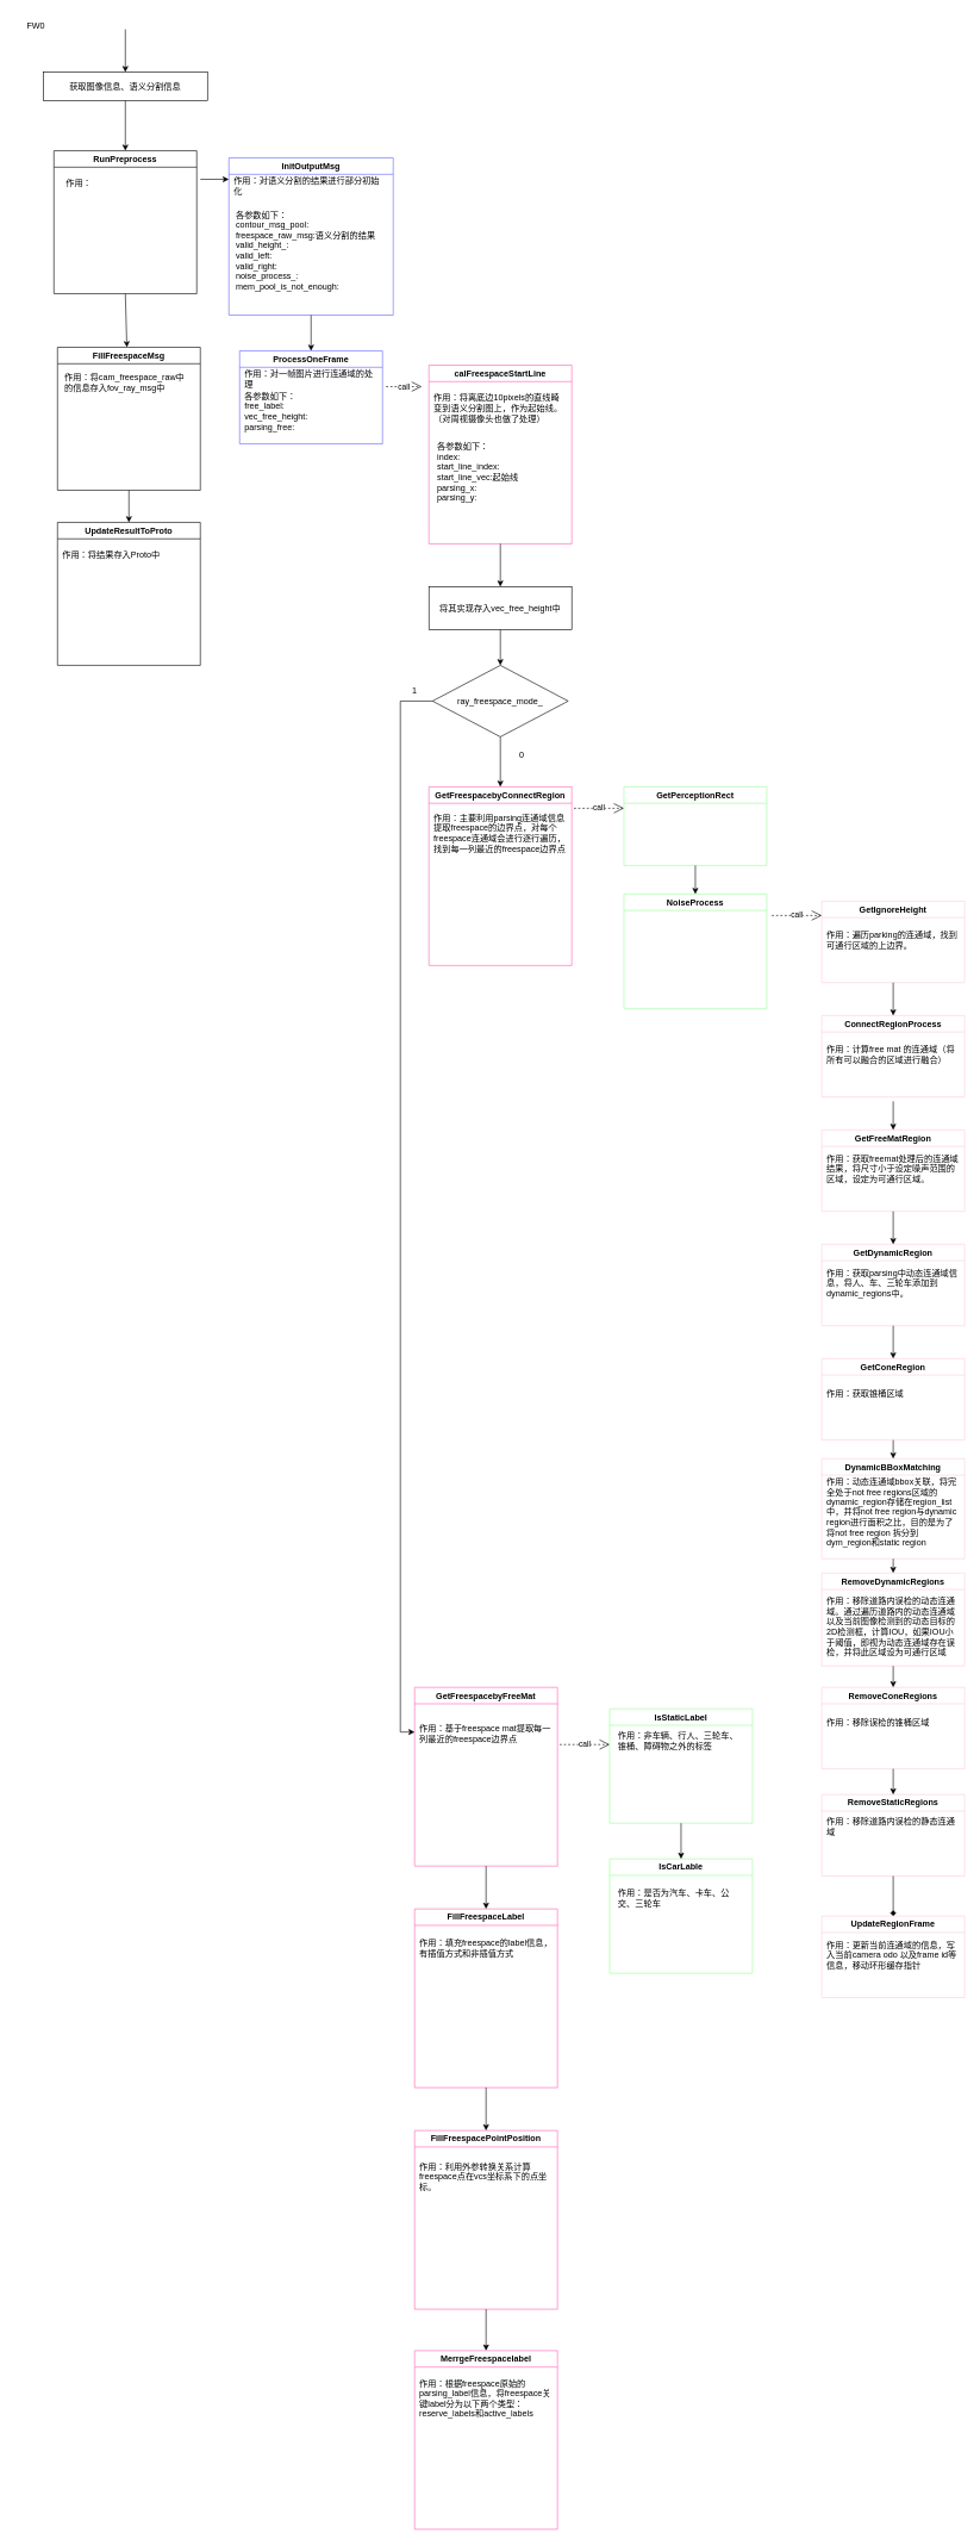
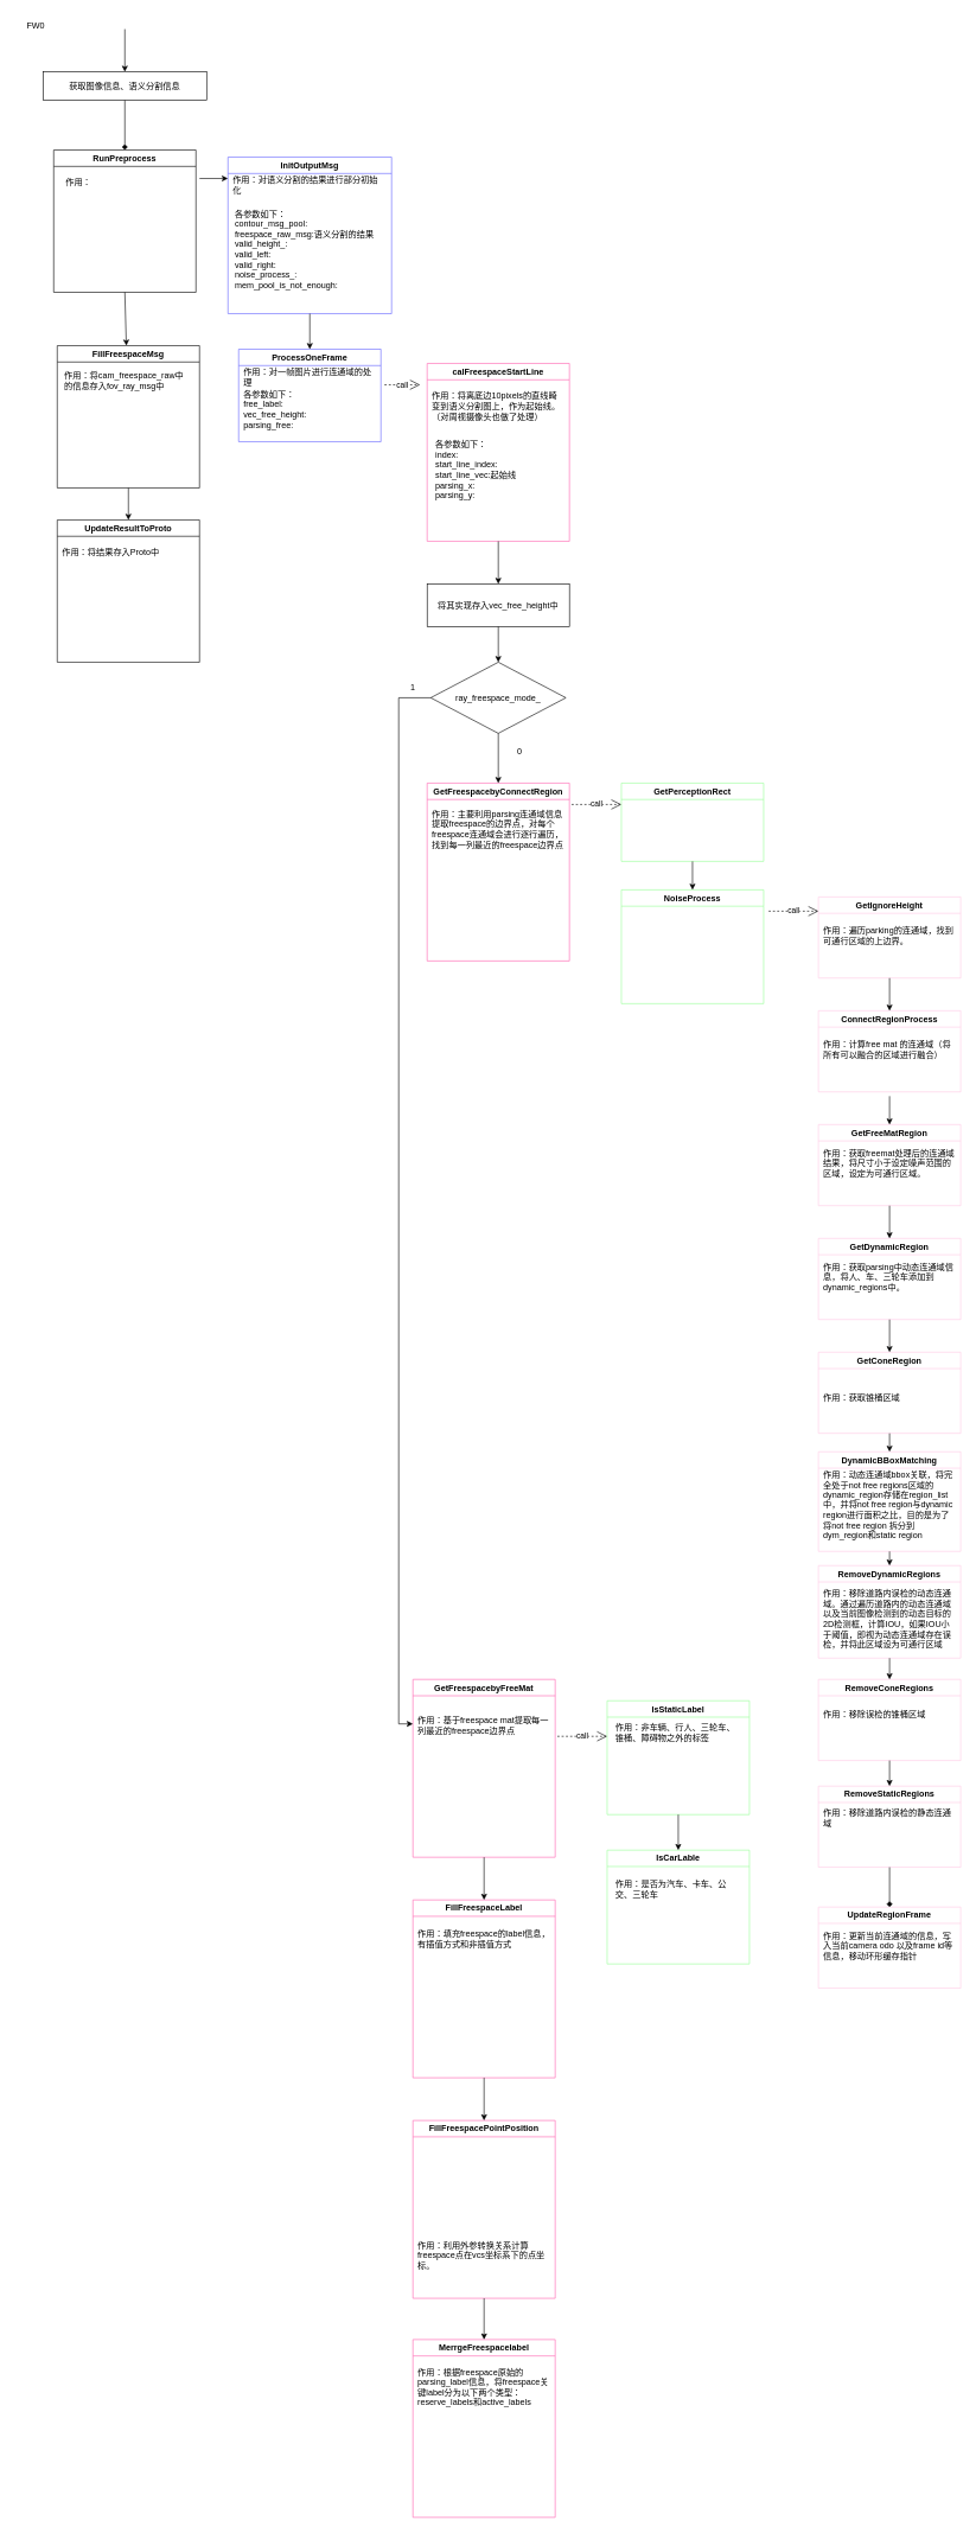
- <mxCell id="7" value="" style="endArrow=classic;html=1;rounded=0;exitX=0.5;exitY=1;exitDx=0;exitDy=0;entryX=0.5;entryY=0;entryDx=0;entryDy=0;" edge="1" parent="1" source="3" target="5"><mxGeometry width="50" height="50" relative="1" as="geometry"><mxPoint x="350" y="250" as="sourcePoint" /><mxPoint x="400" y="200" as="targetPoint" /></mxGeometry></mxCell>
+ <mxCell id="7" value="" style="endArrow=diamond;html=1;rounded=0;exitX=0.5;exitY=1;exitDx=0;exitDy=0;entryX=0.5;entryY=0;entryDx=0;entryDy=0;" edge="1" parent="1" source="3" target="5"><mxGeometry width="50" height="50" relative="1" as="geometry"><mxPoint x="350" y="250" as="sourcePoint" /><mxPoint x="400" y="200" as="targetPoint" /></mxGeometry></mxCell>
- <mxCell id="66" value="作用：获取锥桶区域" style="text;html=1;strokeColor=none;fillColor=none;align=left;verticalAlign=middle;whiteSpace=wrap;rounded=0;" vertex="1" parent="65"><mxGeometry x="5" y="30" width="190" height="40" as="geometry" /></mxCell>
+ <mxCell id="66" value="作用：获取锥桶区域" style="text;html=1;strokeColor=none;fillColor=none;align=left;verticalAlign=middle;whiteSpace=wrap;rounded=0;" vertex="1" parent="65"><mxGeometry x="5" y="45" width="190" height="40" as="geometry" /></mxCell>
- <mxCell id="25" value="作用：利用外参转换关系计算freespace点在vcs坐标系下的点坐标。" style="text;html=1;strokeColor=none;fillColor=none;align=left;verticalAlign=middle;whiteSpace=wrap;rounded=0;" vertex="1" parent="24"><mxGeometry x="5" y="30" width="190" height="70" as="geometry" /></mxCell>
+ <mxCell id="25" value="作用：利用外参转换关系计算freespace点在vcs坐标系下的点坐标。" style="text;html=1;strokeColor=none;fillColor=none;align=left;verticalAlign=middle;whiteSpace=wrap;rounded=0;" vertex="1" parent="24"><mxGeometry x="5" y="155" width="190" height="70" as="geometry" /></mxCell>
